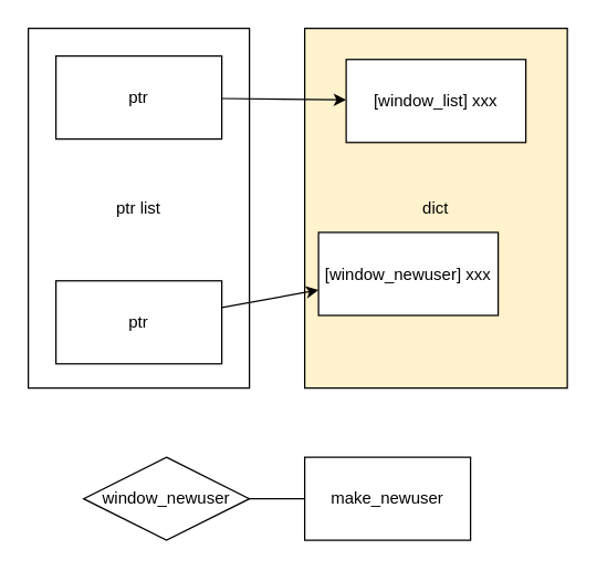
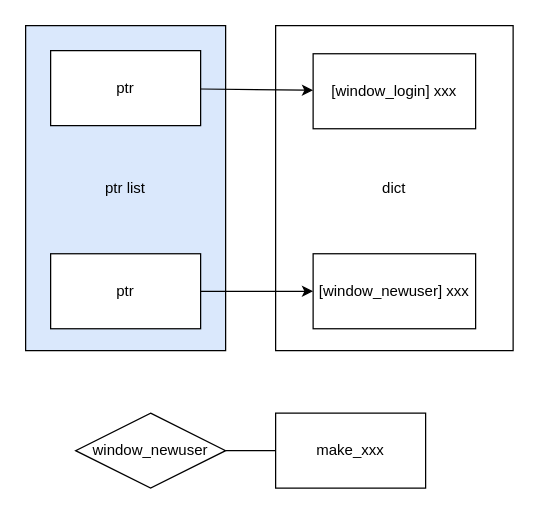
- <mxCell id="4" value="[window_list] xxx" style="rounded=0;whiteSpace=wrap;html=1;" parent="1" vertex="1"><mxGeometry x="250" y="42.5" width="130" height="60" as="geometry" /></mxCell>
+ <mxCell id="4" value="[window_login] xxx" style="rounded=0;whiteSpace=wrap;html=1;" parent="1" vertex="1"><mxGeometry x="250" y="42.5" width="130" height="60" as="geometry" /></mxCell>
- <mxCell id="2" value="ptr list" style="rounded=0;whiteSpace=wrap;html=1;" parent="1" vertex="1"><mxGeometry x="20" y="20" width="160" height="260" as="geometry" /></mxCell>
+ <mxCell id="2" value="ptr list" style="rounded=0;whiteSpace=wrap;html=1;fillColor=#dae8fc;" parent="1" vertex="1"><mxGeometry x="20" y="20" width="160" height="260" as="geometry" /></mxCell>
- <mxCell id="3" value="dict" style="rounded=0;whiteSpace=wrap;html=1;fontStyle=0;fillColor=#fff2cc;" parent="1" vertex="1"><mxGeometry x="220" y="20" width="190" height="260" as="geometry" /></mxCell>
+ <mxCell id="3" value="dict" style="rounded=0;whiteSpace=wrap;html=1;fontStyle=0" parent="1" vertex="1"><mxGeometry x="220" y="20" width="190" height="260" as="geometry" /></mxCell>
- <mxCell id="5" value="[window_newuser] xxx" style="rounded=0;whiteSpace=wrap;html=1;" parent="1" vertex="1"><mxGeometry x="230" y="167.5" width="130" height="60" as="geometry" /></mxCell>
+ <mxCell id="5" value="[window_newuser] xxx" style="rounded=0;whiteSpace=wrap;html=1;" parent="1" vertex="1"><mxGeometry x="250" y="202.5" width="130" height="60" as="geometry" /></mxCell>
- <mxCell id="12" value="make_newuser" style="rounded=0;whiteSpace=wrap;html=1;" parent="1" vertex="1"><mxGeometry x="220" y="330" width="120" height="60" as="geometry" /></mxCell>
+ <mxCell id="12" value="make_xxx" style="rounded=0;whiteSpace=wrap;html=1;" parent="1" vertex="1"><mxGeometry x="220" y="330" width="120" height="60" as="geometry" /></mxCell>
